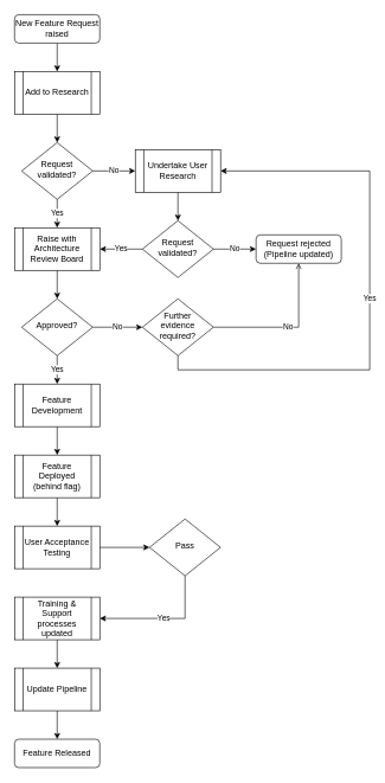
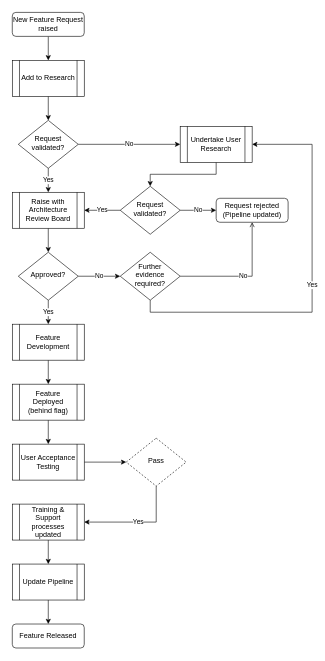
- <mxCell id="10" value="Undertake User Research" style="shape=process;whiteSpace=wrap;html=1;backgroundOutline=1;" vertex="1" parent="1"><mxGeometry x="190" y="210" width="120" height="60" as="geometry" /></mxCell>
+ <mxCell id="10" value="Undertake User Research" style="shape=process;whiteSpace=wrap;html=1;backgroundOutline=1;" vertex="1" parent="1"><mxGeometry x="300" y="210" width="120" height="60" as="geometry" /></mxCell>
- <mxCell id="28" value="Pass" style="rhombus;whiteSpace=wrap;html=1;shadow=0;fontFamily=Helvetica;fontSize=12;align=center;strokeWidth=1;spacing=6;spacingTop=-4;" vertex="1" parent="1"><mxGeometry x="210" y="730" width="100" height="80" as="geometry" /></mxCell>
+ <mxCell id="28" value="Pass" style="rhombus;whiteSpace=wrap;html=1;shadow=0;fontFamily=Helvetica;fontSize=12;align=center;strokeWidth=1;spacing=6;spacingTop=-4;dashed=1;" vertex="1" parent="1"><mxGeometry x="210" y="730" width="100" height="80" as="geometry" /></mxCell>
